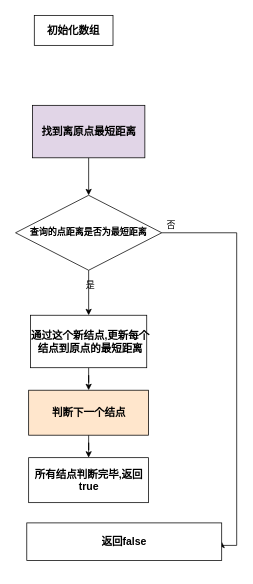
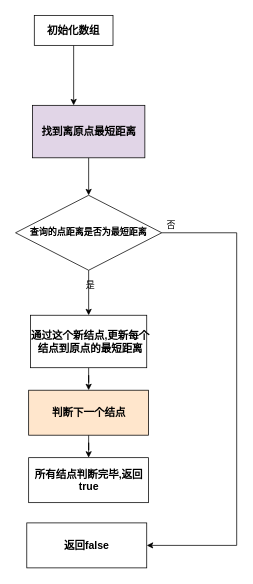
+ <mxCell id="2" value="" style="edgeStyle=orthogonalEdgeStyle;rounded=0;orthogonalLoop=1;jettySize=auto;html=1;" parent="1" source="3" target="5" edge="1"><mxGeometry relative="1" as="geometry"><Array as="points"><mxPoint x="105" y="40" /><mxPoint x="105" y="40" /></Array></mxGeometry></mxCell>
- <mxCell id="16" value="&lt;font style=&quot;font-size: 14px&quot;&gt;&lt;b&gt;返回false&lt;/b&gt;&lt;/font&gt;" style="rounded=0;whiteSpace=wrap;html=1;" parent="1" vertex="1"><mxGeometry x="35" y="697" width="260" height="50" as="geometry" /></mxCell>
+ <mxCell id="16" value="&lt;font style=&quot;font-size: 14px&quot;&gt;&lt;b&gt;返回false&lt;/b&gt;&lt;/font&gt;" style="rounded=0;whiteSpace=wrap;html=1;" parent="1" vertex="1"><mxGeometry x="35" y="697" width="160" height="60" as="geometry" /></mxCell>
